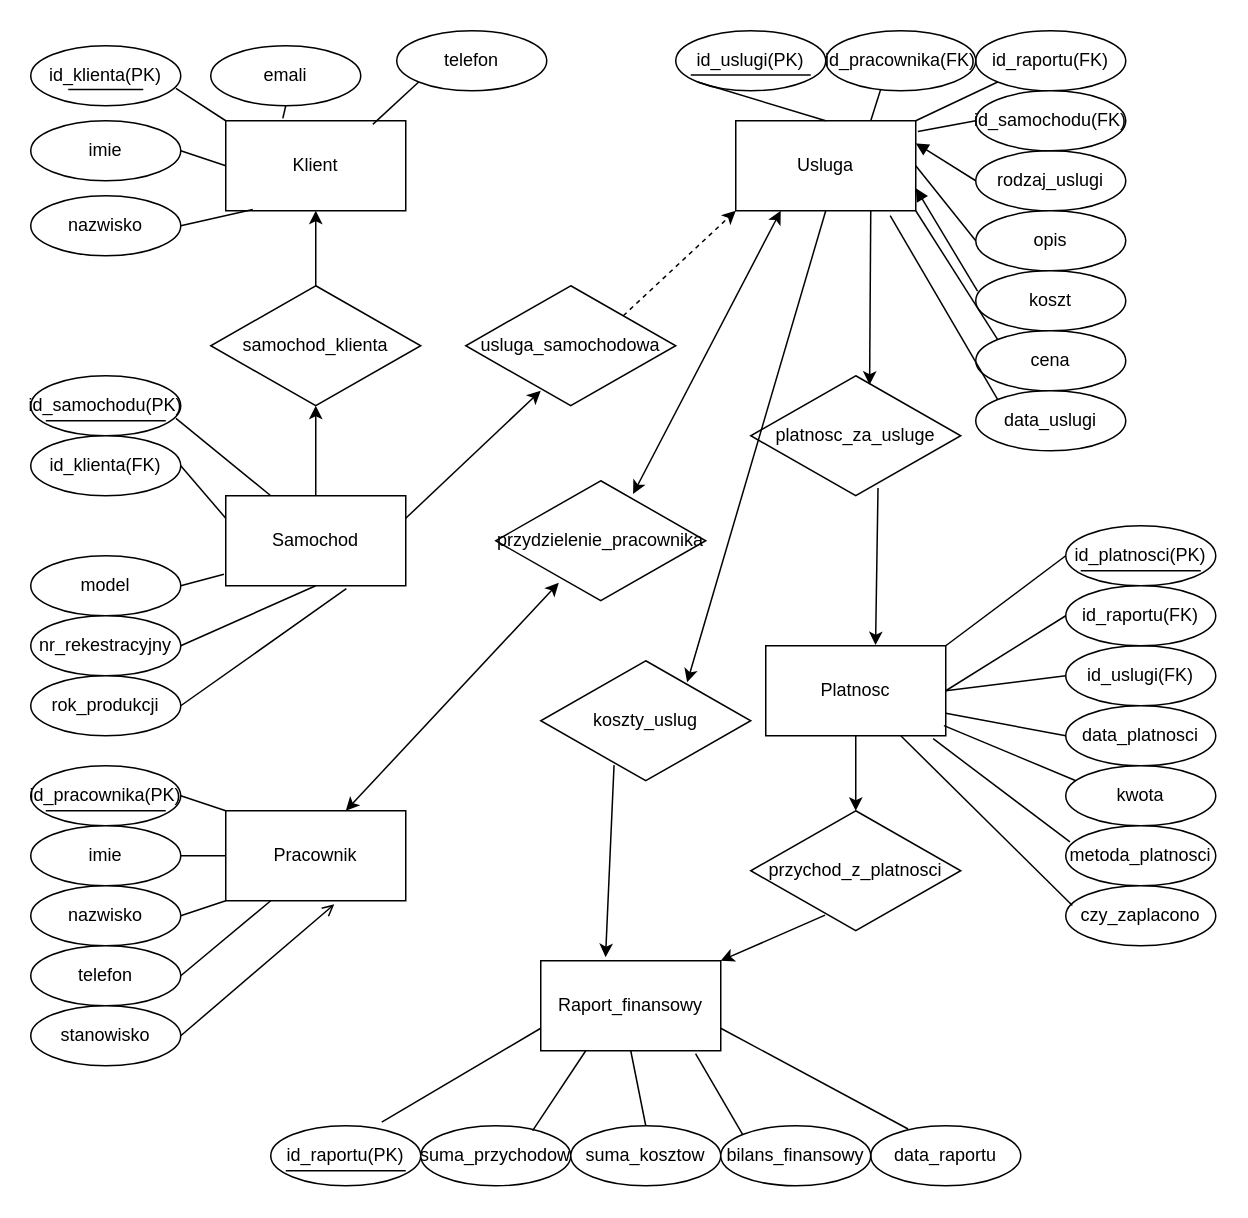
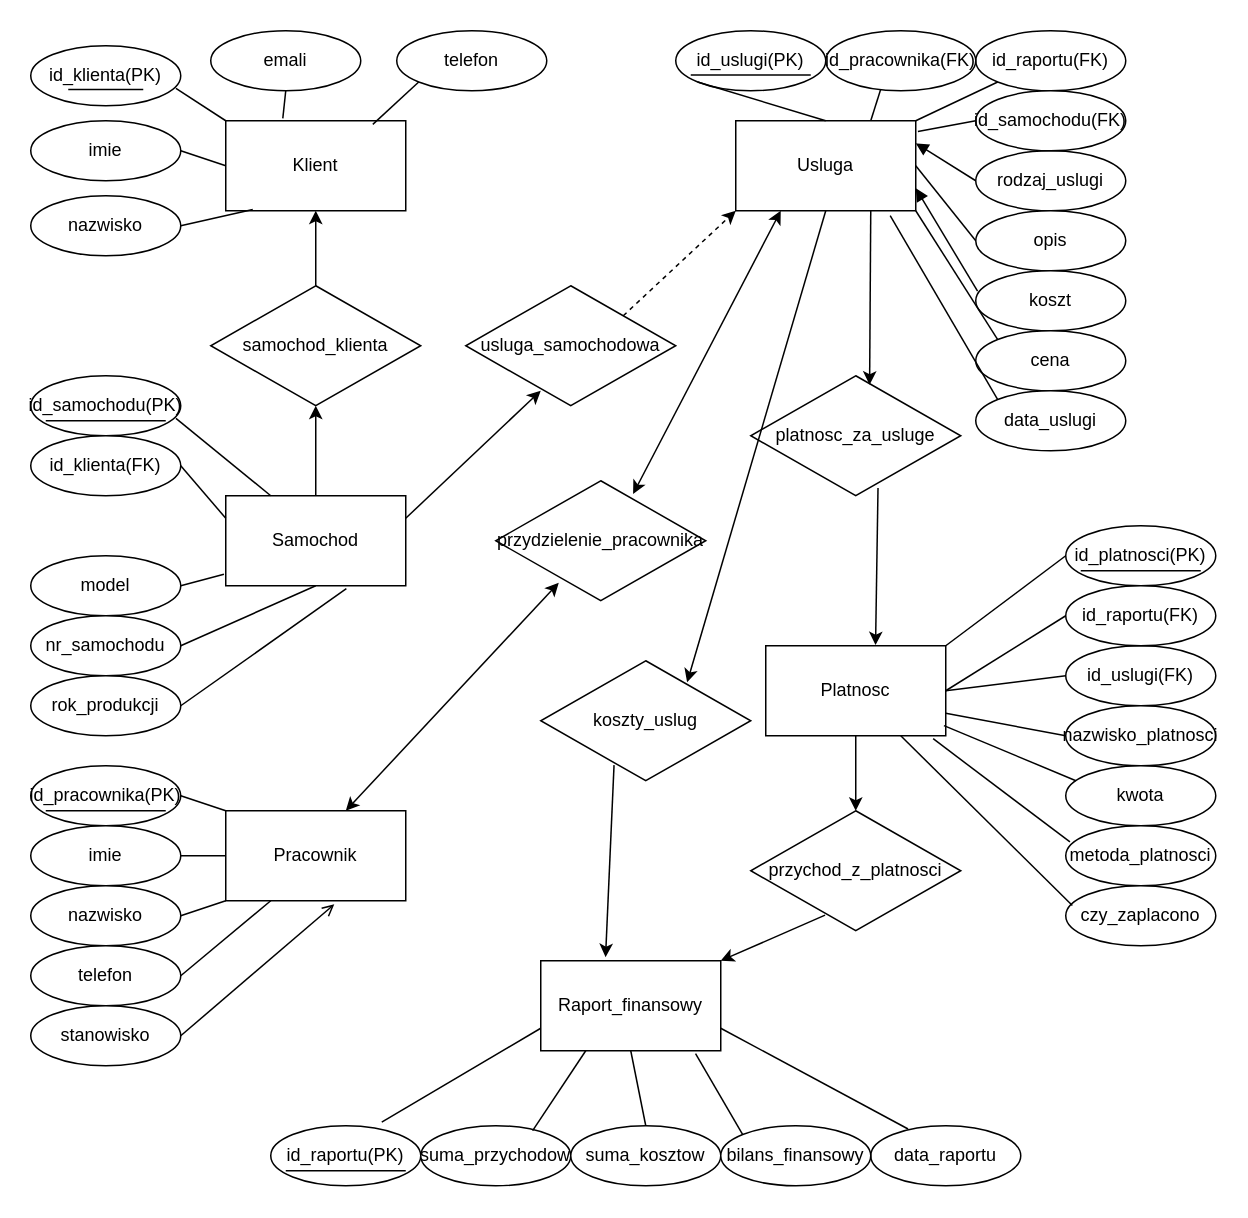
- <mxCell id="11" value="emali" style="ellipse;whiteSpace=wrap;html=1;" parent="1" vertex="1"><mxGeometry x="140" y="30" width="100" height="40" as="geometry" /></mxCell>
+ <mxCell id="11" value="emali" style="ellipse;whiteSpace=wrap;html=1;" parent="1" vertex="1"><mxGeometry x="140" width="100" height="40" as="geometry" y="20" /></mxCell>
- <mxCell id="18" value="nr_rekestracyjny" style="ellipse;whiteSpace=wrap;html=1;" parent="1" vertex="1"><mxGeometry x="20" y="410" width="100" height="40" as="geometry" /></mxCell>
+ <mxCell id="18" value="nr_samochodu" style="ellipse;whiteSpace=wrap;html=1;" parent="1" vertex="1"><mxGeometry x="20" y="410" width="100" height="40" as="geometry" /></mxCell>
- <mxCell id="32" value="data_platnosci" style="ellipse;whiteSpace=wrap;html=1;" parent="1" vertex="1"><mxGeometry x="710" y="470" width="100" height="40" as="geometry" /></mxCell>
+ <mxCell id="32" value="nazwisko_platnosci" style="ellipse;whiteSpace=wrap;html=1;" parent="1" vertex="1"><mxGeometry x="710" y="470" width="100" height="40" as="geometry" /></mxCell>
